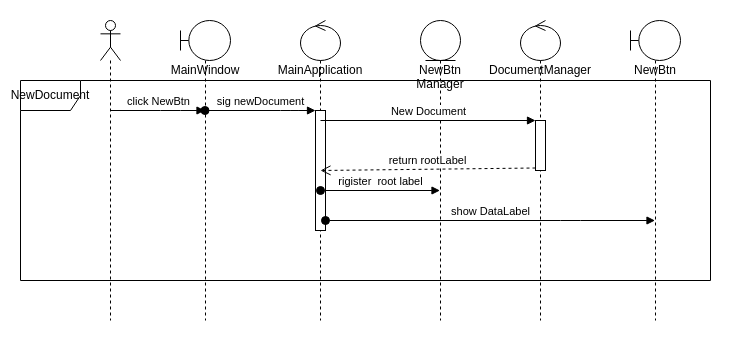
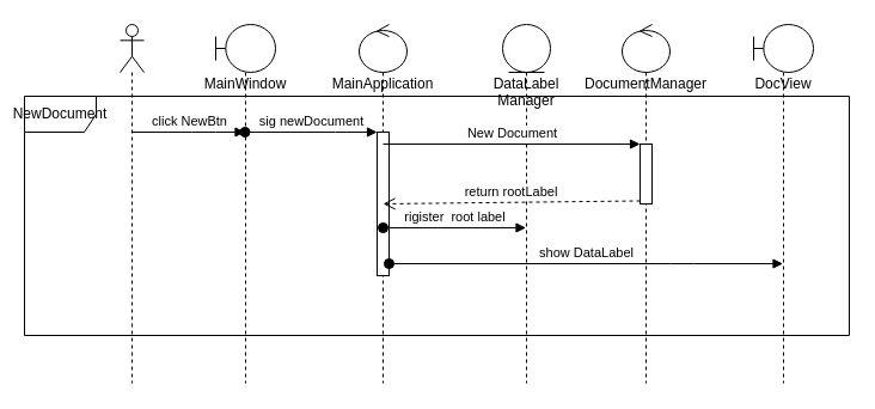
- <mxCell id="15" value="NewBtn" style="shape=umlLifeline;participant=umlBoundary;perimeter=lifelinePerimeter;whiteSpace=wrap;html=1;container=1;collapsible=0;recursiveResize=0;verticalAlign=top;spacingTop=36;outlineConnect=0;" vertex="1" parent="1"><mxGeometry x="630" y="20" width="50" height="300" as="geometry" /></mxCell>
+ <mxCell id="15" value="DocView" style="shape=umlLifeline;participant=umlBoundary;perimeter=lifelinePerimeter;whiteSpace=wrap;html=1;container=1;collapsible=0;recursiveResize=0;verticalAlign=top;spacingTop=36;outlineConnect=0;" vertex="1" parent="1"><mxGeometry x="630" y="20" width="50" height="300" as="geometry" /></mxCell>
- <mxCell id="12" value="NewBtn Manager" style="shape=umlLifeline;participant=umlEntity;perimeter=lifelinePerimeter;whiteSpace=wrap;html=1;container=1;collapsible=0;recursiveResize=0;verticalAlign=top;spacingTop=36;outlineConnect=0;" vertex="1" parent="1"><mxGeometry x="420" y="20" width="40" height="300" as="geometry" /></mxCell>
+ <mxCell id="12" value="DataLabel Manager" style="shape=umlLifeline;participant=umlEntity;perimeter=lifelinePerimeter;whiteSpace=wrap;html=1;container=1;collapsible=0;recursiveResize=0;verticalAlign=top;spacingTop=36;outlineConnect=0;" vertex="1" parent="1"><mxGeometry x="420" y="20" width="40" height="300" as="geometry" /></mxCell>
